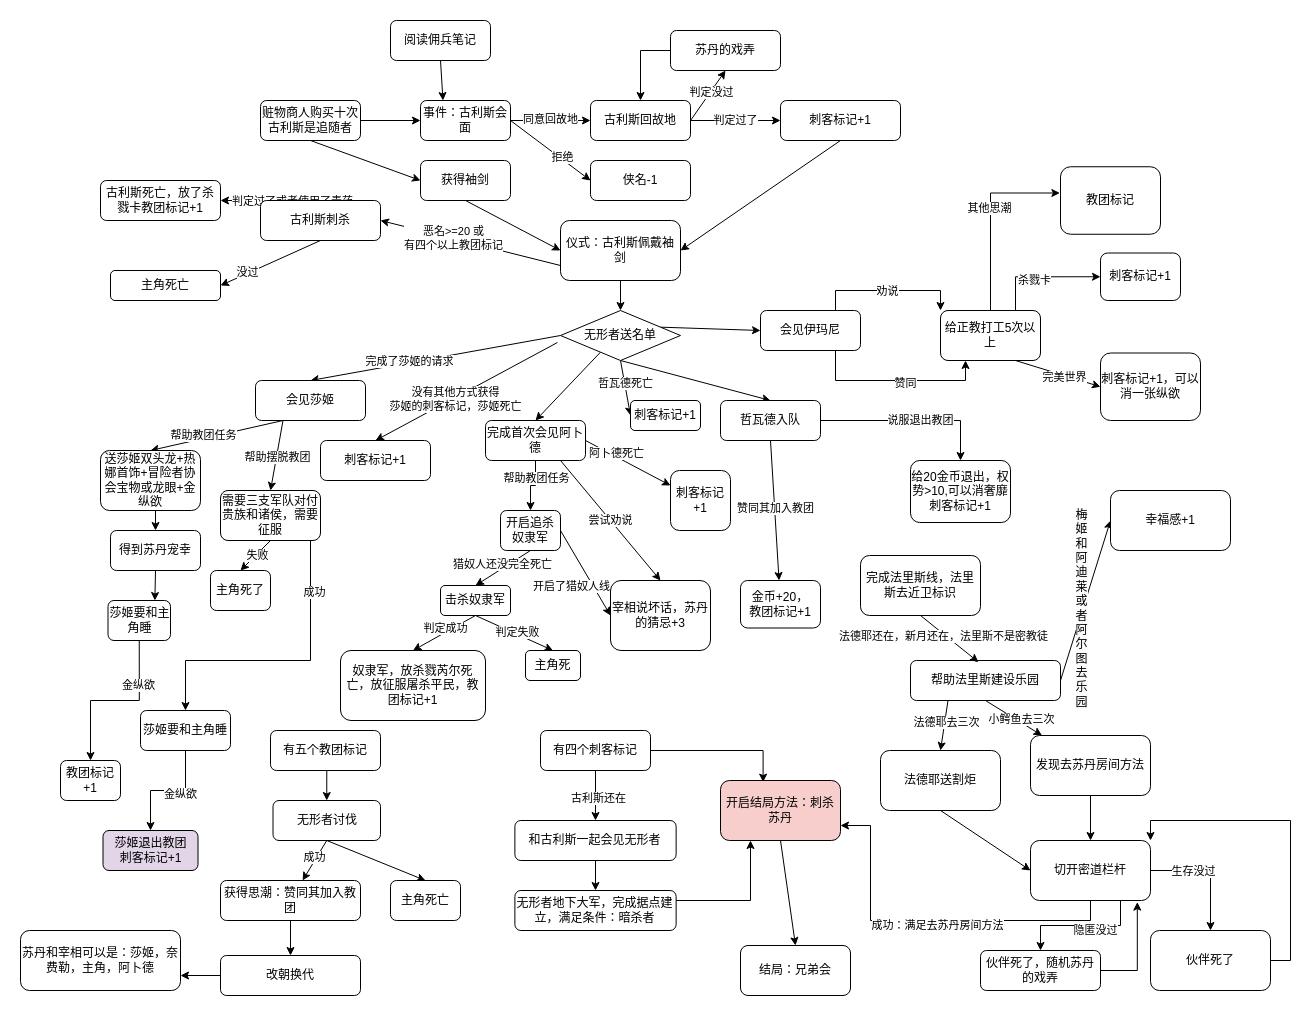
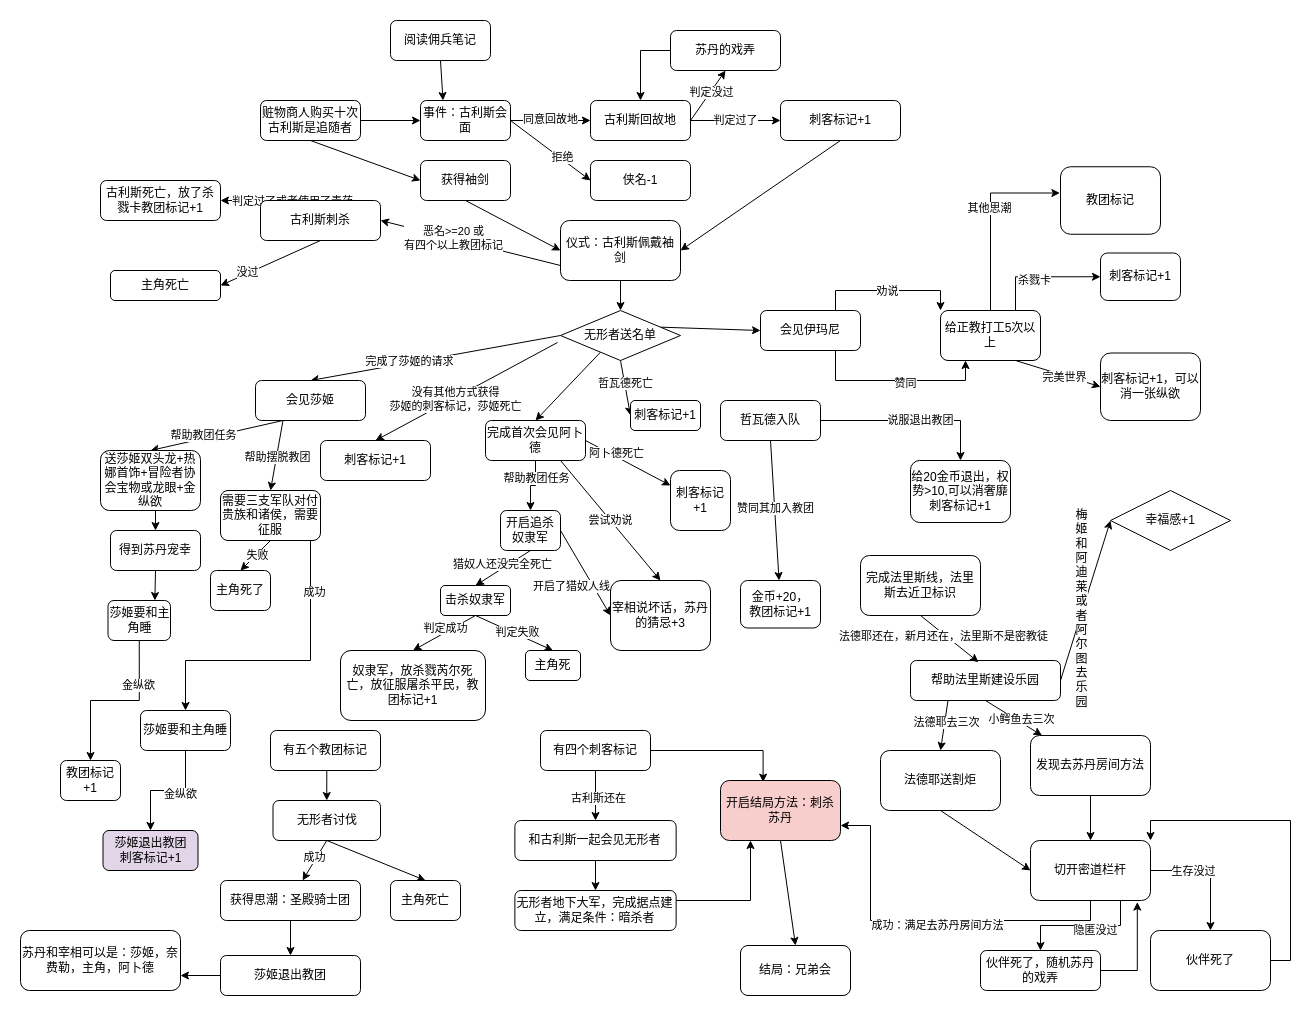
- <mxCell id="37" style="rounded=0;orthogonalLoop=1;jettySize=auto;html=1;exitX=0.5;exitY=1;exitDx=0;exitDy=0;entryX=0.5;entryY=0;entryDx=0;entryDy=0;" edge="1" parent="1" source="41" target="87"><mxGeometry relative="1" as="geometry" /></mxCell>
- <mxCell id="134" value="幸福感+1" style="rounded=1;whiteSpace=wrap;html=1;" vertex="1" parent="1"><mxGeometry x="1110" y="490" width="120" height="60" as="geometry" /></mxCell>
+ <mxCell id="134" value="幸福感+1" style="rhombus;whiteSpace=wrap;html=1;" vertex="1" parent="1"><mxGeometry x="1110" y="490" width="120" height="60" as="geometry" /></mxCell>
- <mxCell id="113" value="获得思潮：赞同其加入教团" style="rounded=1;whiteSpace=wrap;html=1;" vertex="1" parent="1"><mxGeometry x="220" y="880" width="140" height="40" as="geometry" /></mxCell>
+ <mxCell id="113" value="获得思潮：圣殿骑士团" style="rounded=1;whiteSpace=wrap;html=1;" vertex="1" parent="1"><mxGeometry x="220" y="880" width="140" height="40" as="geometry" /></mxCell>
- <mxCell id="115" value="改朝换代" style="rounded=1;whiteSpace=wrap;html=1;" vertex="1" parent="1"><mxGeometry x="220" y="955" width="140" height="40" as="geometry" /></mxCell>
+ <mxCell id="115" value="莎姬退出教团" style="rounded=1;whiteSpace=wrap;html=1;" vertex="1" parent="1"><mxGeometry x="220" y="955" width="140" height="40" as="geometry" /></mxCell>
